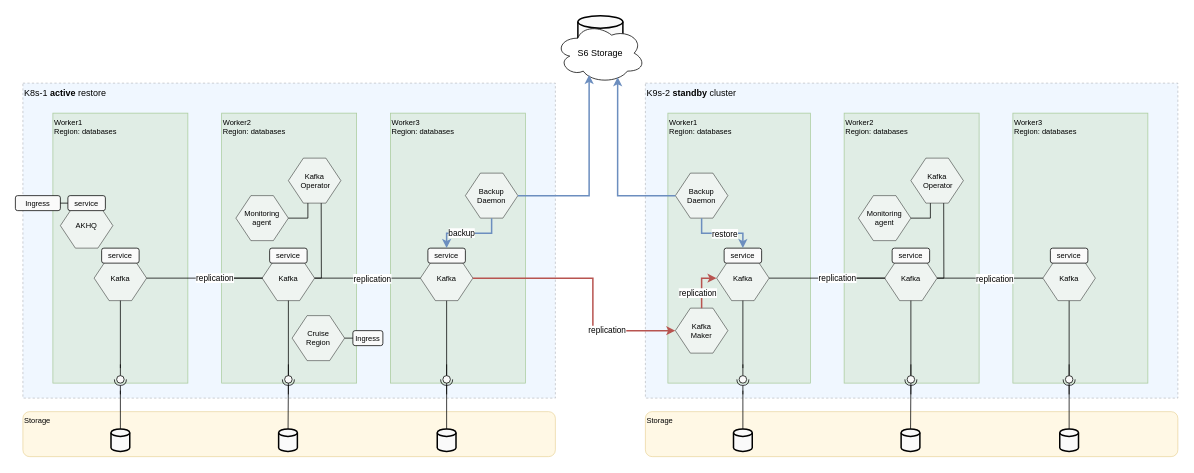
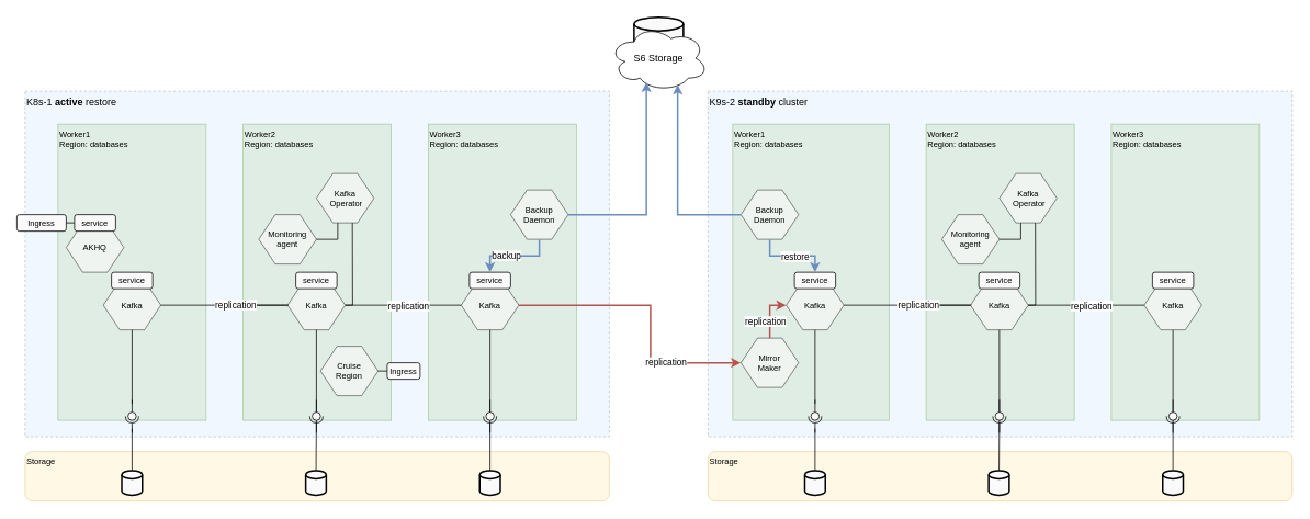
- <mxCell id="110" value="Kafka &lt;br&gt;Maker" style="shape=hexagon;perimeter=hexagonPerimeter2;whiteSpace=wrap;html=1;fixedSize=1;rounded=0;shadow=0;glass=0;sketch=0;fontSize=10;fillColor=#FAFAFA;opacity=60;" vertex="1" parent="109"><mxGeometry y="10" width="70" height="60" as="geometry" /></mxCell>
+ <mxCell id="110" value="Mirror &lt;br&gt;Maker" style="shape=hexagon;perimeter=hexagonPerimeter2;whiteSpace=wrap;html=1;fixedSize=1;rounded=0;shadow=0;glass=0;sketch=0;fontSize=10;fillColor=#FAFAFA;opacity=60;" vertex="1" parent="109"><mxGeometry y="10" width="70" height="60" as="geometry" /></mxCell>
